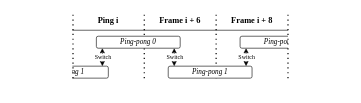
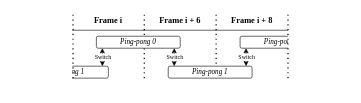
- <mxCell id="7" value="Ping i" style="text;html=1;strokeColor=none;fillColor=none;align=center;verticalAlign=middle;whiteSpace=wrap;rounded=0;fontFamily=Times New Roman;fontStyle=1;fontSize=14;spacing=2;" vertex="1" parent="1"><mxGeometry x="120" y="20" width="120" height="30" as="geometry" /></mxCell>
+ <mxCell id="7" value="Frame i" style="text;html=1;strokeColor=none;fillColor=none;align=center;verticalAlign=middle;whiteSpace=wrap;rounded=0;fontFamily=Times New Roman;fontStyle=1;fontSize=14;spacing=2;" vertex="1" parent="1"><mxGeometry x="120" y="20" width="120" height="30" as="geometry" /></mxCell>
